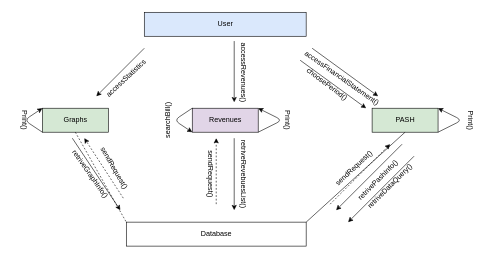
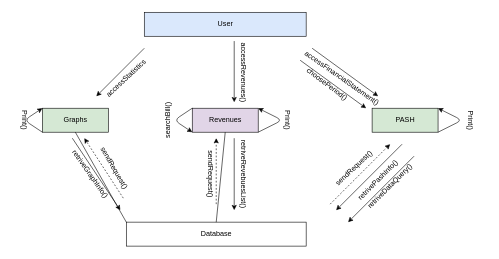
- <mxCell id="7" value="" style="endArrow=none;html=1;exitX=0.5;exitY=1;exitDx=0;exitDy=0;entryX=0;entryY=0;entryDx=0;entryDy=0;dashed=1;" parent="1" source="4" target="6" edge="1"><mxGeometry width="50" height="50" relative="1" as="geometry"><mxPoint x="390" y="210" as="sourcePoint" /><mxPoint x="540" y="330" as="targetPoint" /></mxGeometry></mxCell>
+ <mxCell id="7" value="" style="endArrow=none;html=1;exitX=0.5;exitY=1;exitDx=0;exitDy=0;entryX=0;entryY=0;entryDx=0;entryDy=0;" parent="1" source="4" target="6" edge="1"><mxGeometry width="50" height="50" relative="1" as="geometry"><mxPoint x="390" y="210" as="sourcePoint" /><mxPoint x="540" y="330" as="targetPoint" /></mxGeometry></mxCell>
+ <mxCell id="8" value="" style="endArrow=none;html=1;exitX=0.5;exitY=1;exitDx=0;exitDy=0;entryX=0.5;entryY=0;entryDx=0;entryDy=0;" parent="1" source="5" target="6" edge="1"><mxGeometry width="50" height="50" relative="1" as="geometry"><mxPoint x="390" y="210" as="sourcePoint" /><mxPoint x="620" y="320" as="targetPoint" /></mxGeometry></mxCell>
- <mxCell id="9" value="" style="endArrow=none;html=1;exitX=0.5;exitY=1;exitDx=0;exitDy=0;entryX=1;entryY=0;entryDx=0;entryDy=0;" parent="1" source="3" target="6" edge="1"><mxGeometry width="50" height="50" relative="1" as="geometry"><mxPoint x="390" y="210" as="sourcePoint" /><mxPoint x="710" y="290" as="targetPoint" /></mxGeometry></mxCell>
